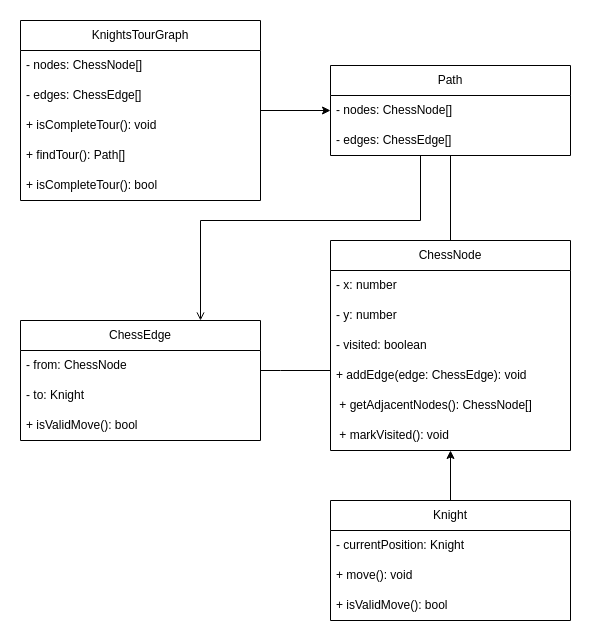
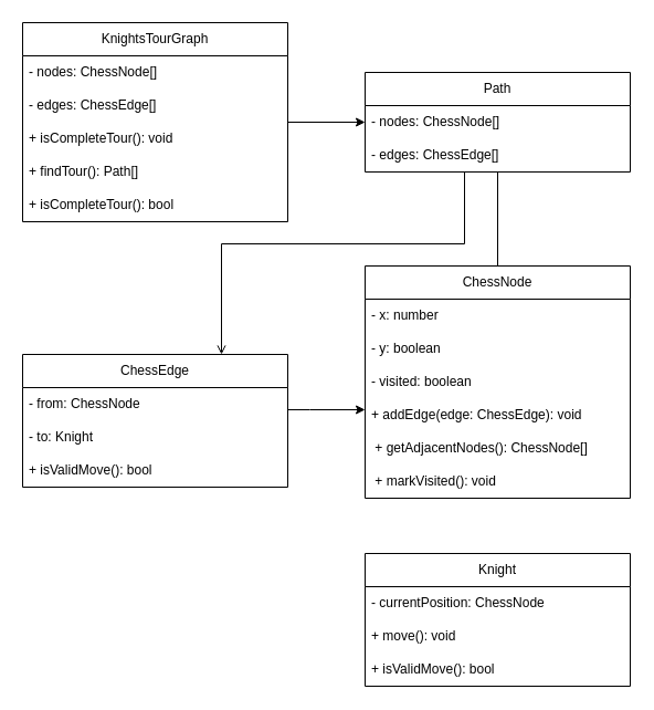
- <mxCell id="4" value="- y: number" style="text;strokeColor=none;fillColor=none;align=left;verticalAlign=middle;spacingLeft=4;spacingRight=4;overflow=hidden;points=[[0,0.5],[1,0.5]];portConstraint=eastwest;rotatable=0;whiteSpace=wrap;html=1;" vertex="1" parent="2"><mxGeometry y="60" width="240" height="30" as="geometry" /></mxCell>
+ <mxCell id="4" value="- y: boolean" style="text;strokeColor=none;fillColor=none;align=left;verticalAlign=middle;spacingLeft=4;spacingRight=4;overflow=hidden;points=[[0,0.5],[1,0.5]];portConstraint=eastwest;rotatable=0;whiteSpace=wrap;html=1;" vertex="1" parent="2"><mxGeometry y="60" width="240" height="30" as="geometry" /></mxCell>
- <mxCell id="9" style="edgeStyle=orthogonalEdgeStyle;rounded=0;orthogonalLoop=1;jettySize=auto;html=1;endArrow=none;" edge="1" parent="1" source="10" target="2"><mxGeometry relative="1" as="geometry"><Array as="points"><mxPoint x="280" y="370" /><mxPoint x="280" y="370" /></Array></mxGeometry></mxCell>
+ <mxCell id="9" style="edgeStyle=orthogonalEdgeStyle;rounded=0;orthogonalLoop=1;jettySize=auto;html=1;" edge="1" parent="1" source="10" target="2"><mxGeometry relative="1" as="geometry"><Array as="points"><mxPoint x="280" y="370" /><mxPoint x="280" y="370" /></Array></mxGeometry></mxCell>
- <mxCell id="19" style="edgeStyle=orthogonalEdgeStyle;rounded=0;orthogonalLoop=1;jettySize=auto;html=1;" edge="1" parent="1" source="20" target="2"><mxGeometry relative="1" as="geometry" /></mxCell>
- <mxCell id="21" value="- currentPosition: Knight" style="text;strokeColor=none;fillColor=none;align=left;verticalAlign=middle;spacingLeft=4;spacingRight=4;overflow=hidden;points=[[0,0.5],[1,0.5]];portConstraint=eastwest;rotatable=0;whiteSpace=wrap;html=1;" vertex="1" parent="20"><mxGeometry y="30" width="240" height="30" as="geometry" /></mxCell>
+ <mxCell id="21" value="- currentPosition: ChessNode" style="text;strokeColor=none;fillColor=none;align=left;verticalAlign=middle;spacingLeft=4;spacingRight=4;overflow=hidden;points=[[0,0.5],[1,0.5]];portConstraint=eastwest;rotatable=0;whiteSpace=wrap;html=1;" vertex="1" parent="20"><mxGeometry y="30" width="240" height="30" as="geometry" /></mxCell>
